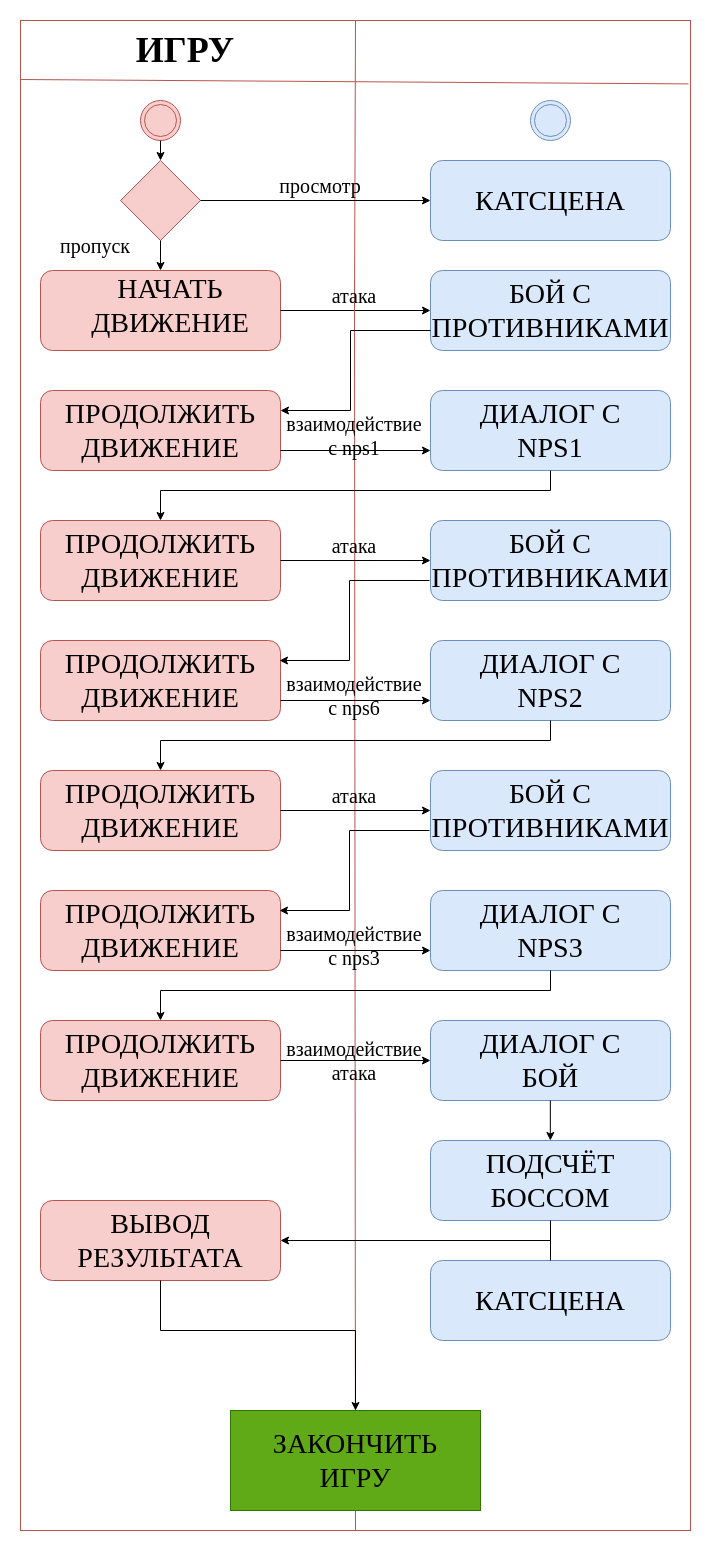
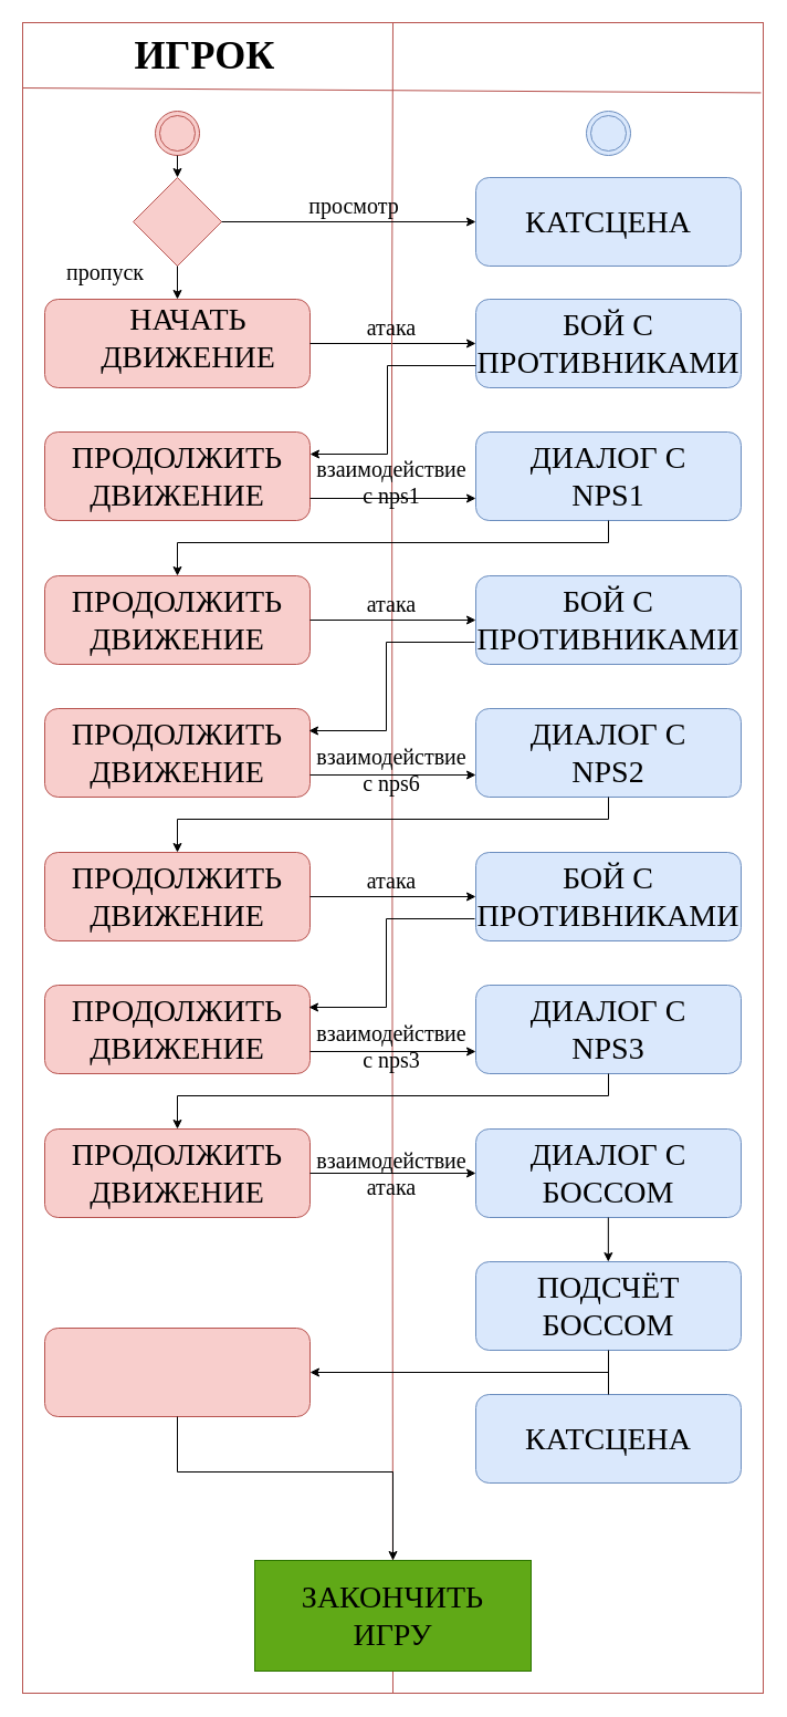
- <mxCell id="5" value="&lt;font face=&quot;Times New Roman&quot; style=&quot;font-size: 36px;&quot;&gt;&lt;b&gt;ИГРУ&lt;/b&gt;&lt;/font&gt;" style="text;html=1;align=center;verticalAlign=middle;whiteSpace=wrap;rounded=0;" parent="1" vertex="1"><mxGeometry x="20" y="20" width="330" height="60" as="geometry" /></mxCell>
+ <mxCell id="5" value="&lt;font face=&quot;Times New Roman&quot; style=&quot;font-size: 36px;&quot;&gt;&lt;b&gt;ИГРОК&lt;/b&gt;&lt;/font&gt;" style="text;html=1;align=center;verticalAlign=middle;whiteSpace=wrap;rounded=0;" parent="1" vertex="1"><mxGeometry x="20" y="20" width="330" height="60" as="geometry" /></mxCell>
- <mxCell id="63" value="&lt;font face=&quot;Times New Roman&quot;&gt;&lt;span style=&quot;font-size: 28px;&quot;&gt;ДИАЛОГ С БОЙ&lt;/span&gt;&lt;/font&gt;" style="text;html=1;align=center;verticalAlign=middle;whiteSpace=wrap;rounded=0;" vertex="1" parent="1"><mxGeometry x="465" y="1030" width="170" height="60" as="geometry" /></mxCell>
+ <mxCell id="63" value="&lt;font face=&quot;Times New Roman&quot;&gt;&lt;span style=&quot;font-size: 28px;&quot;&gt;ДИАЛОГ С БОССОМ&lt;/span&gt;&lt;/font&gt;" style="text;html=1;align=center;verticalAlign=middle;whiteSpace=wrap;rounded=0;" vertex="1" parent="1"><mxGeometry x="465" y="1030" width="170" height="60" as="geometry" /></mxCell>
- <mxCell id="71" value="&lt;font face=&quot;Times New Roman&quot;&gt;&lt;span style=&quot;font-size: 28px;&quot;&gt;ВЫВОД РЕЗУЛЬТАТА&lt;/span&gt;&lt;/font&gt;" style="text;html=1;align=center;verticalAlign=middle;whiteSpace=wrap;rounded=0;" vertex="1" parent="1"><mxGeometry x="75" y="1210" width="170" height="60" as="geometry" /></mxCell>
